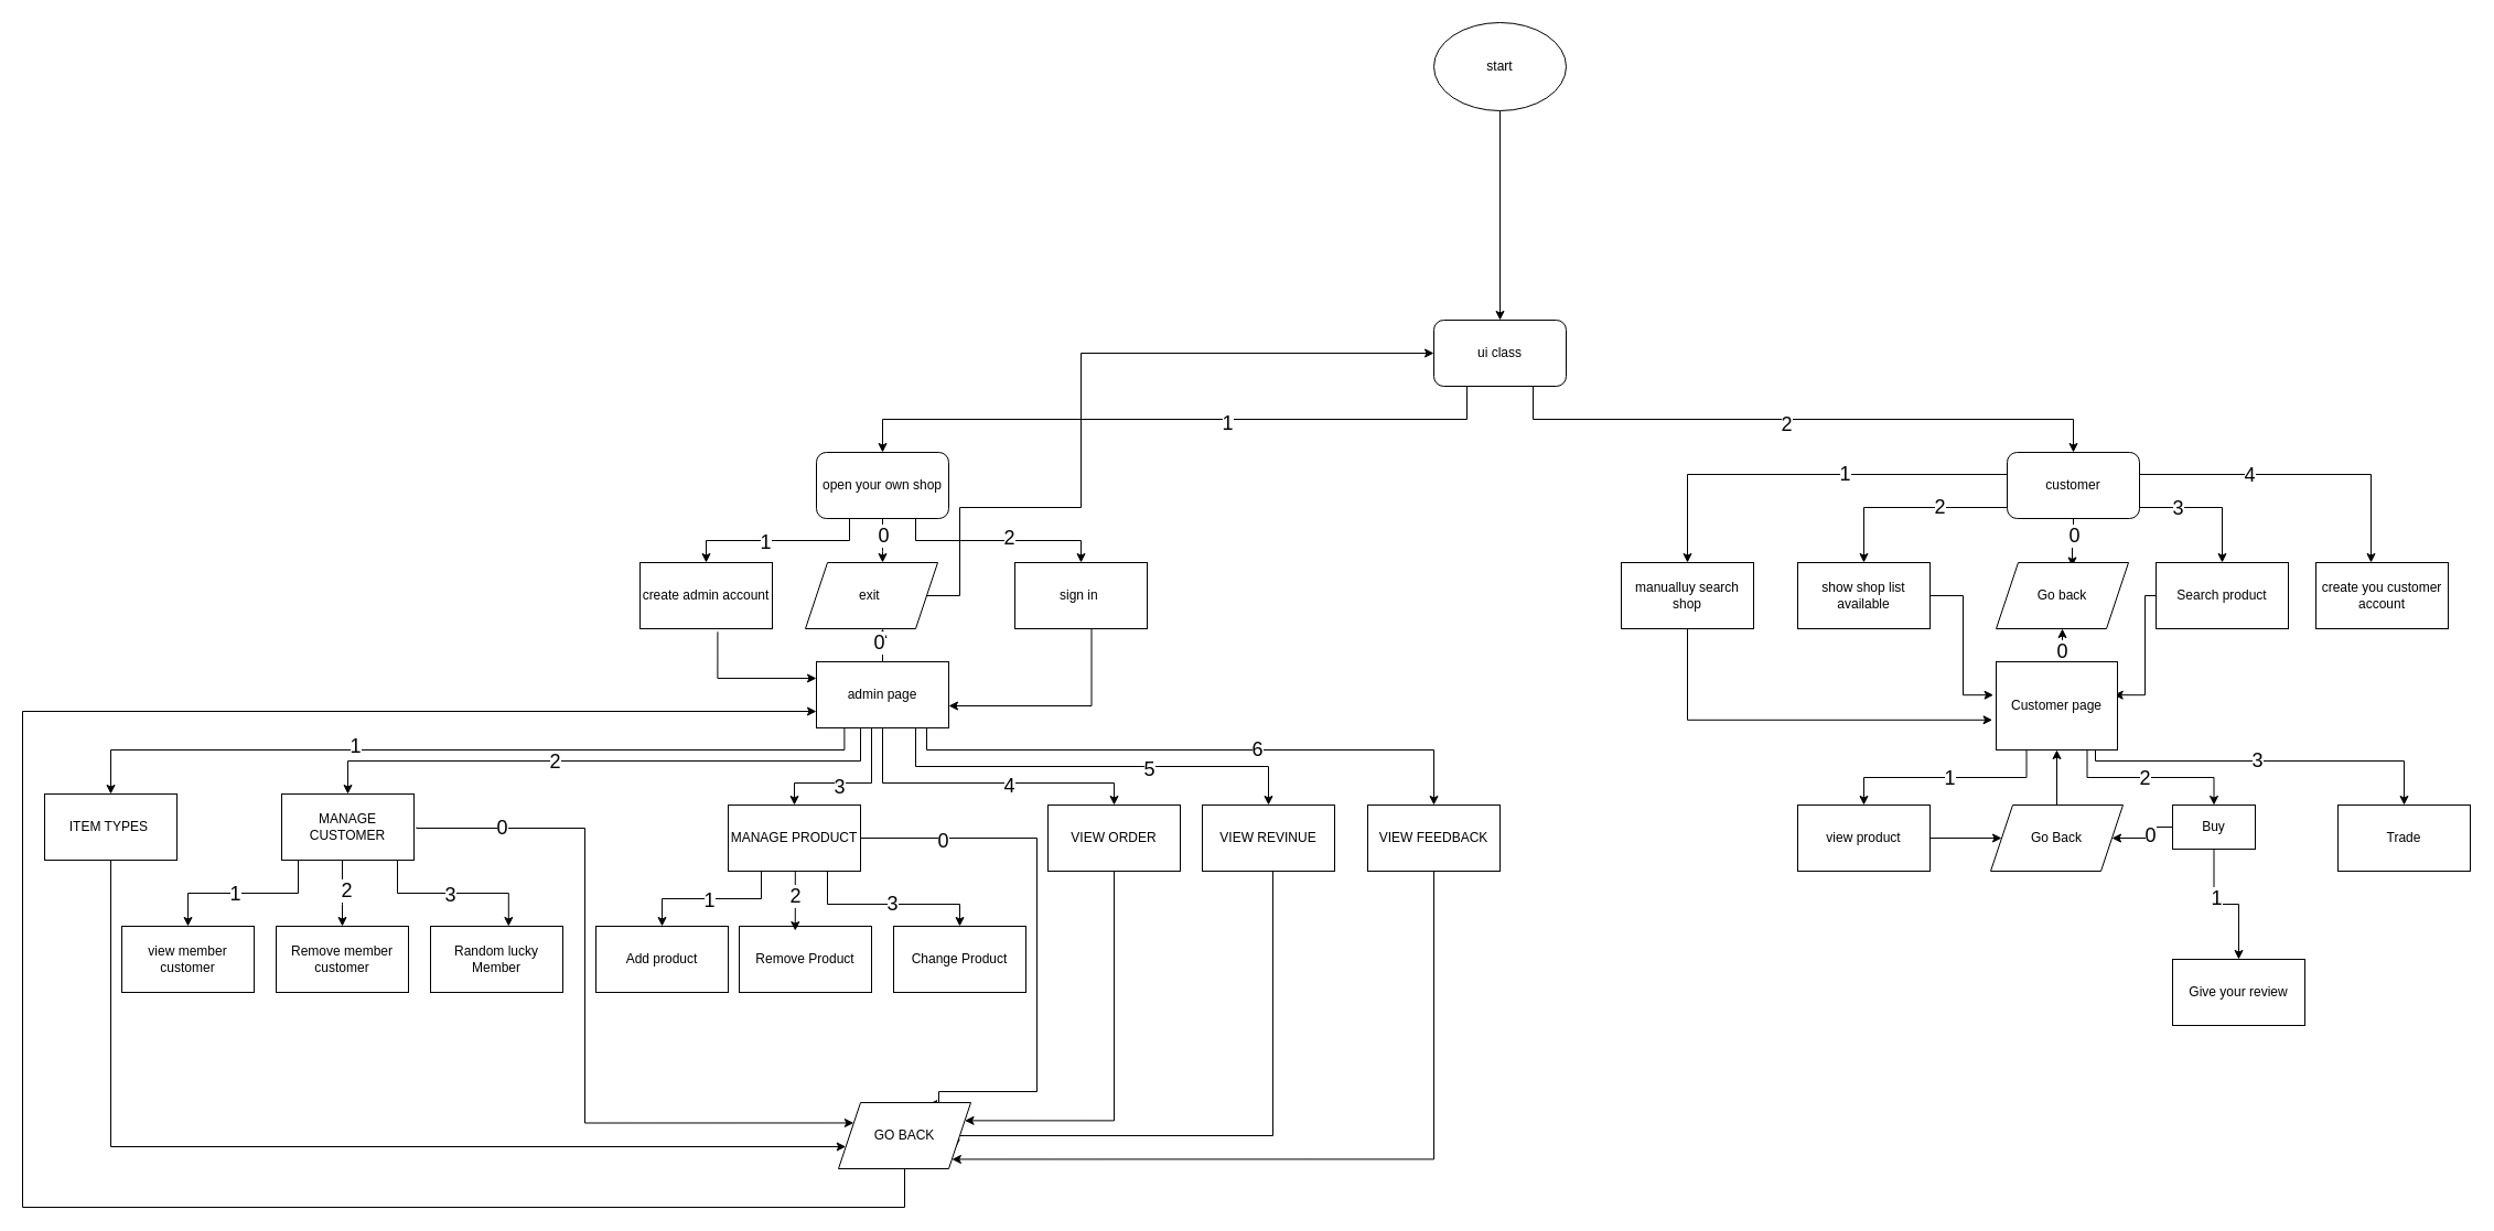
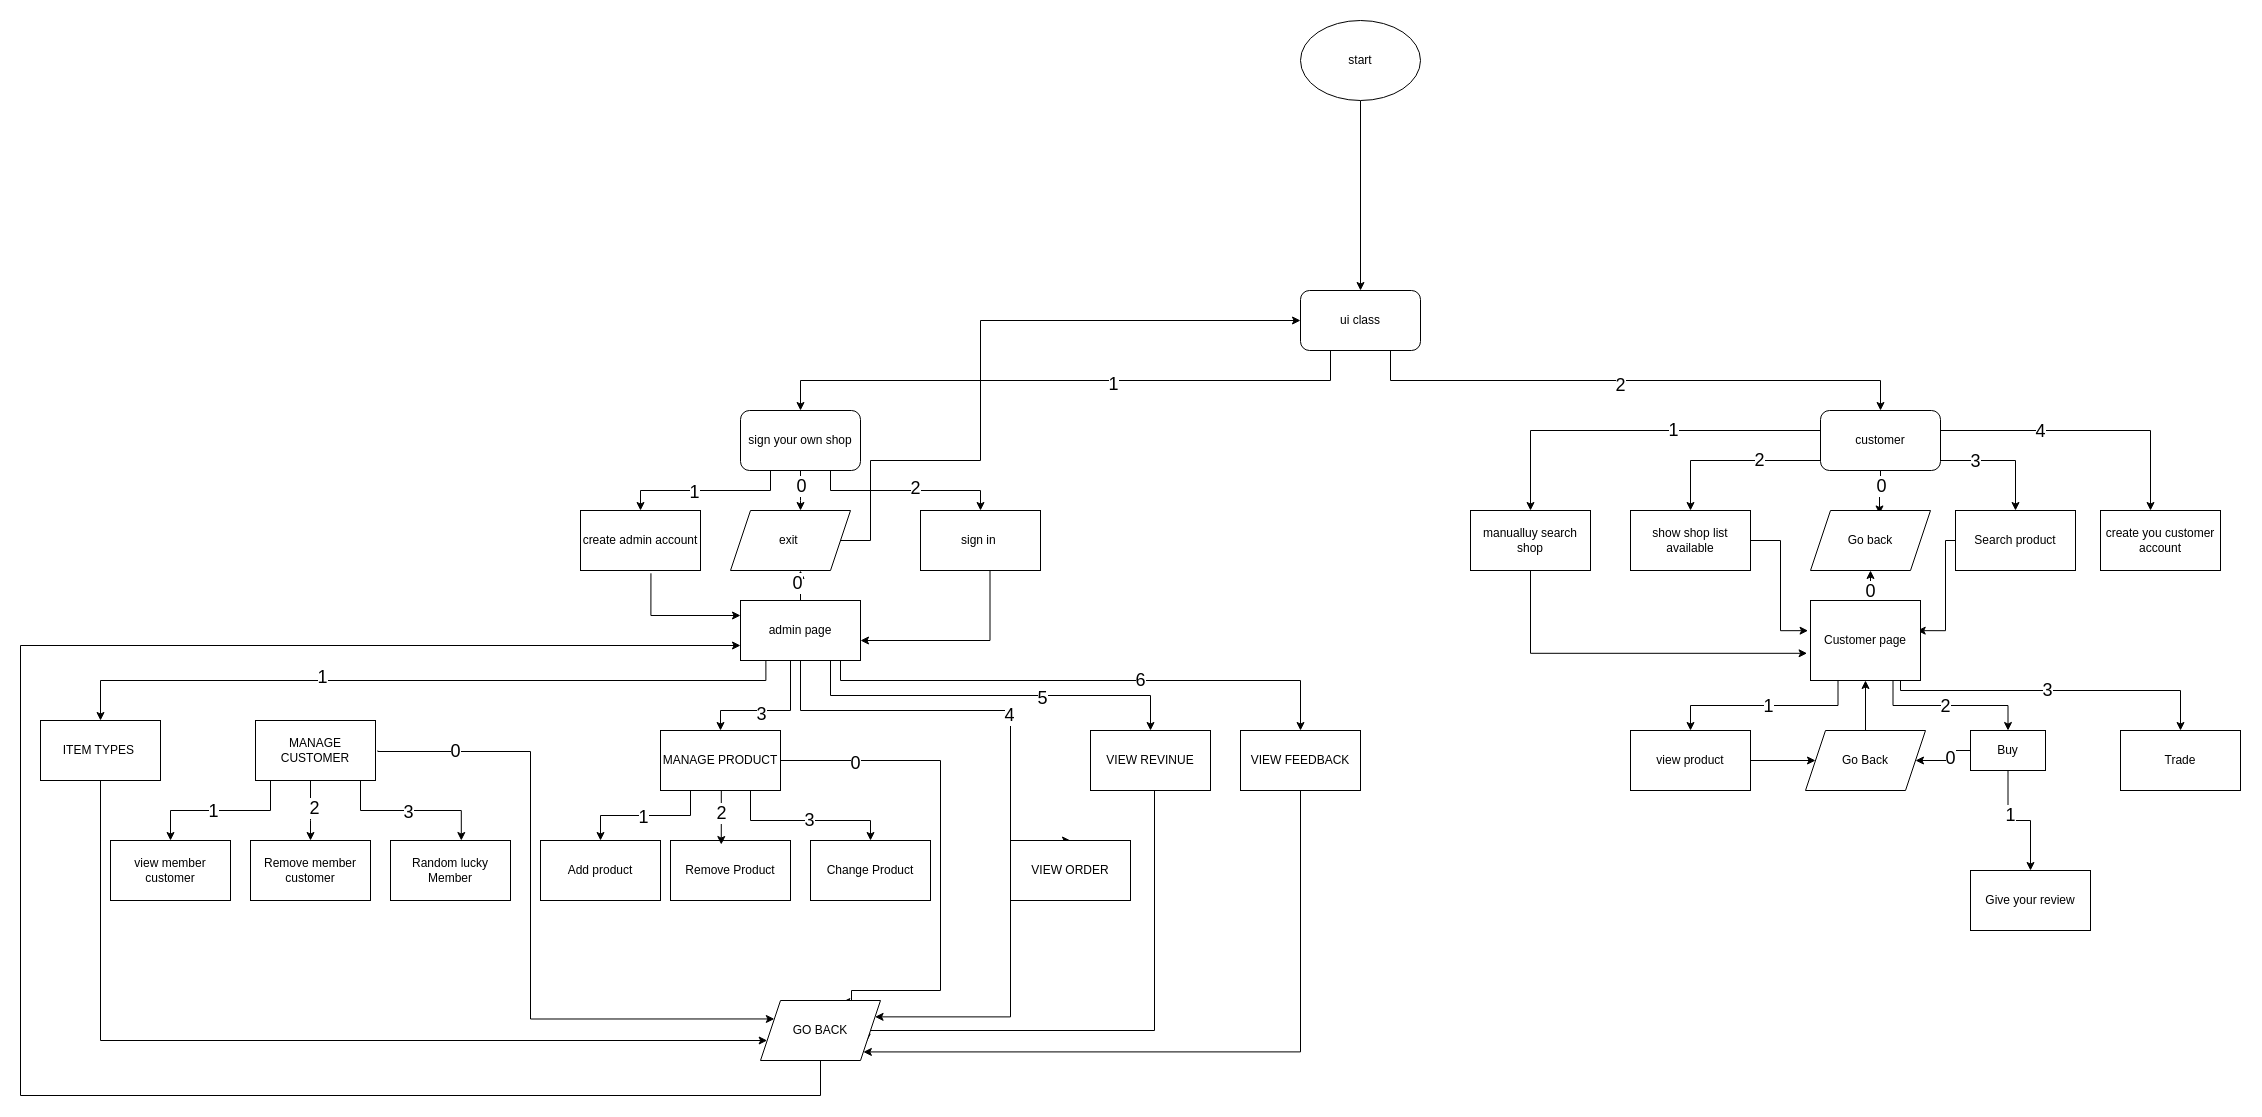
- <mxCell id="10" value="open your own shop" style="rounded=1;whiteSpace=wrap;html=1;" parent="1" vertex="1"><mxGeometry y="410" width="120" height="60" as="geometry" x="740" /></mxCell>
+ <mxCell id="10" value="sign your own shop" style="rounded=1;whiteSpace=wrap;html=1;" parent="1" vertex="1"><mxGeometry y="410" width="120" height="60" as="geometry" x="740" /></mxCell>
- <mxCell id="46" style="edgeStyle=orthogonalEdgeStyle;rounded=0;orthogonalLoop=1;jettySize=auto;html=1;exitX=0.25;exitY=1;exitDx=0;exitDy=0;entryX=0.5;entryY=0;entryDx=0;entryDy=0;" parent="1" source="50" target="63" edge="1"><mxGeometry relative="1" as="geometry"><Array as="points"><mxPoint x="780" y="660" /><mxPoint x="780" y="690" /><mxPoint x="315" y="690" /></Array></mxGeometry></mxCell>
- <mxCell id="47" value="&lt;font style=&quot;font-size: 18px;&quot;&gt;2&lt;/font&gt;" style="edgeLabel;html=1;align=center;verticalAlign=middle;resizable=0;points=[];" vertex="1" connectable="0" parent="46"><mxGeometry x="0.187" relative="1" as="geometry"><mxPoint as="offset" /></mxGeometry></mxCell>
- <mxCell id="72" value="VIEW ORDER" style="rounded=0;whiteSpace=wrap;html=1;" parent="1" vertex="1"><mxGeometry x="950" y="730" width="120" height="60" as="geometry" /></mxCell>
+ <mxCell id="72" value="VIEW ORDER" style="rounded=0;whiteSpace=wrap;html=1;" parent="1" vertex="1"><mxGeometry x="1010" y="840" width="120" height="60" as="geometry" /></mxCell>
